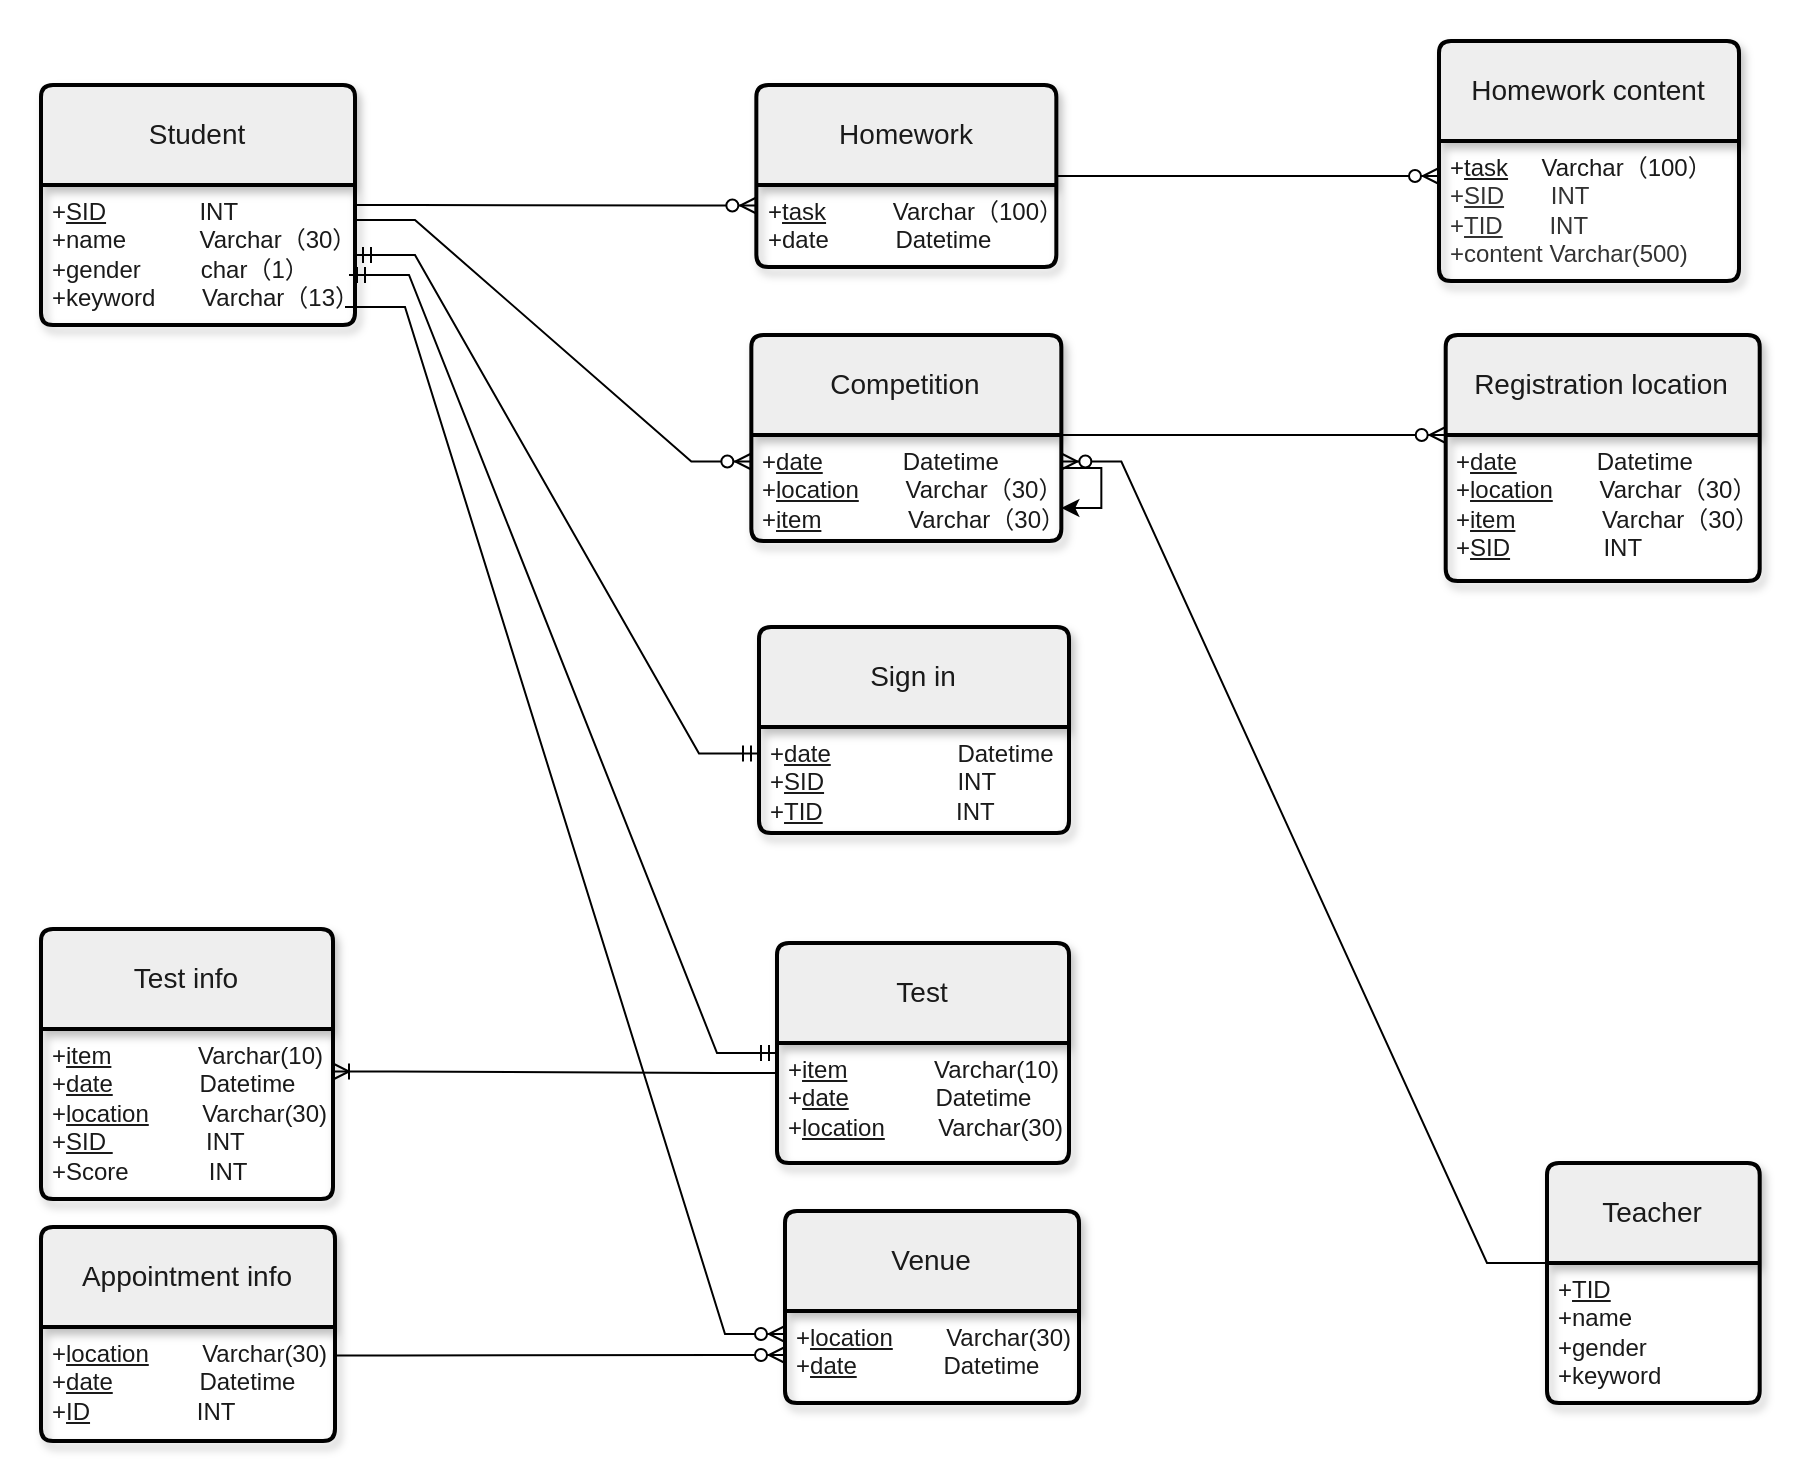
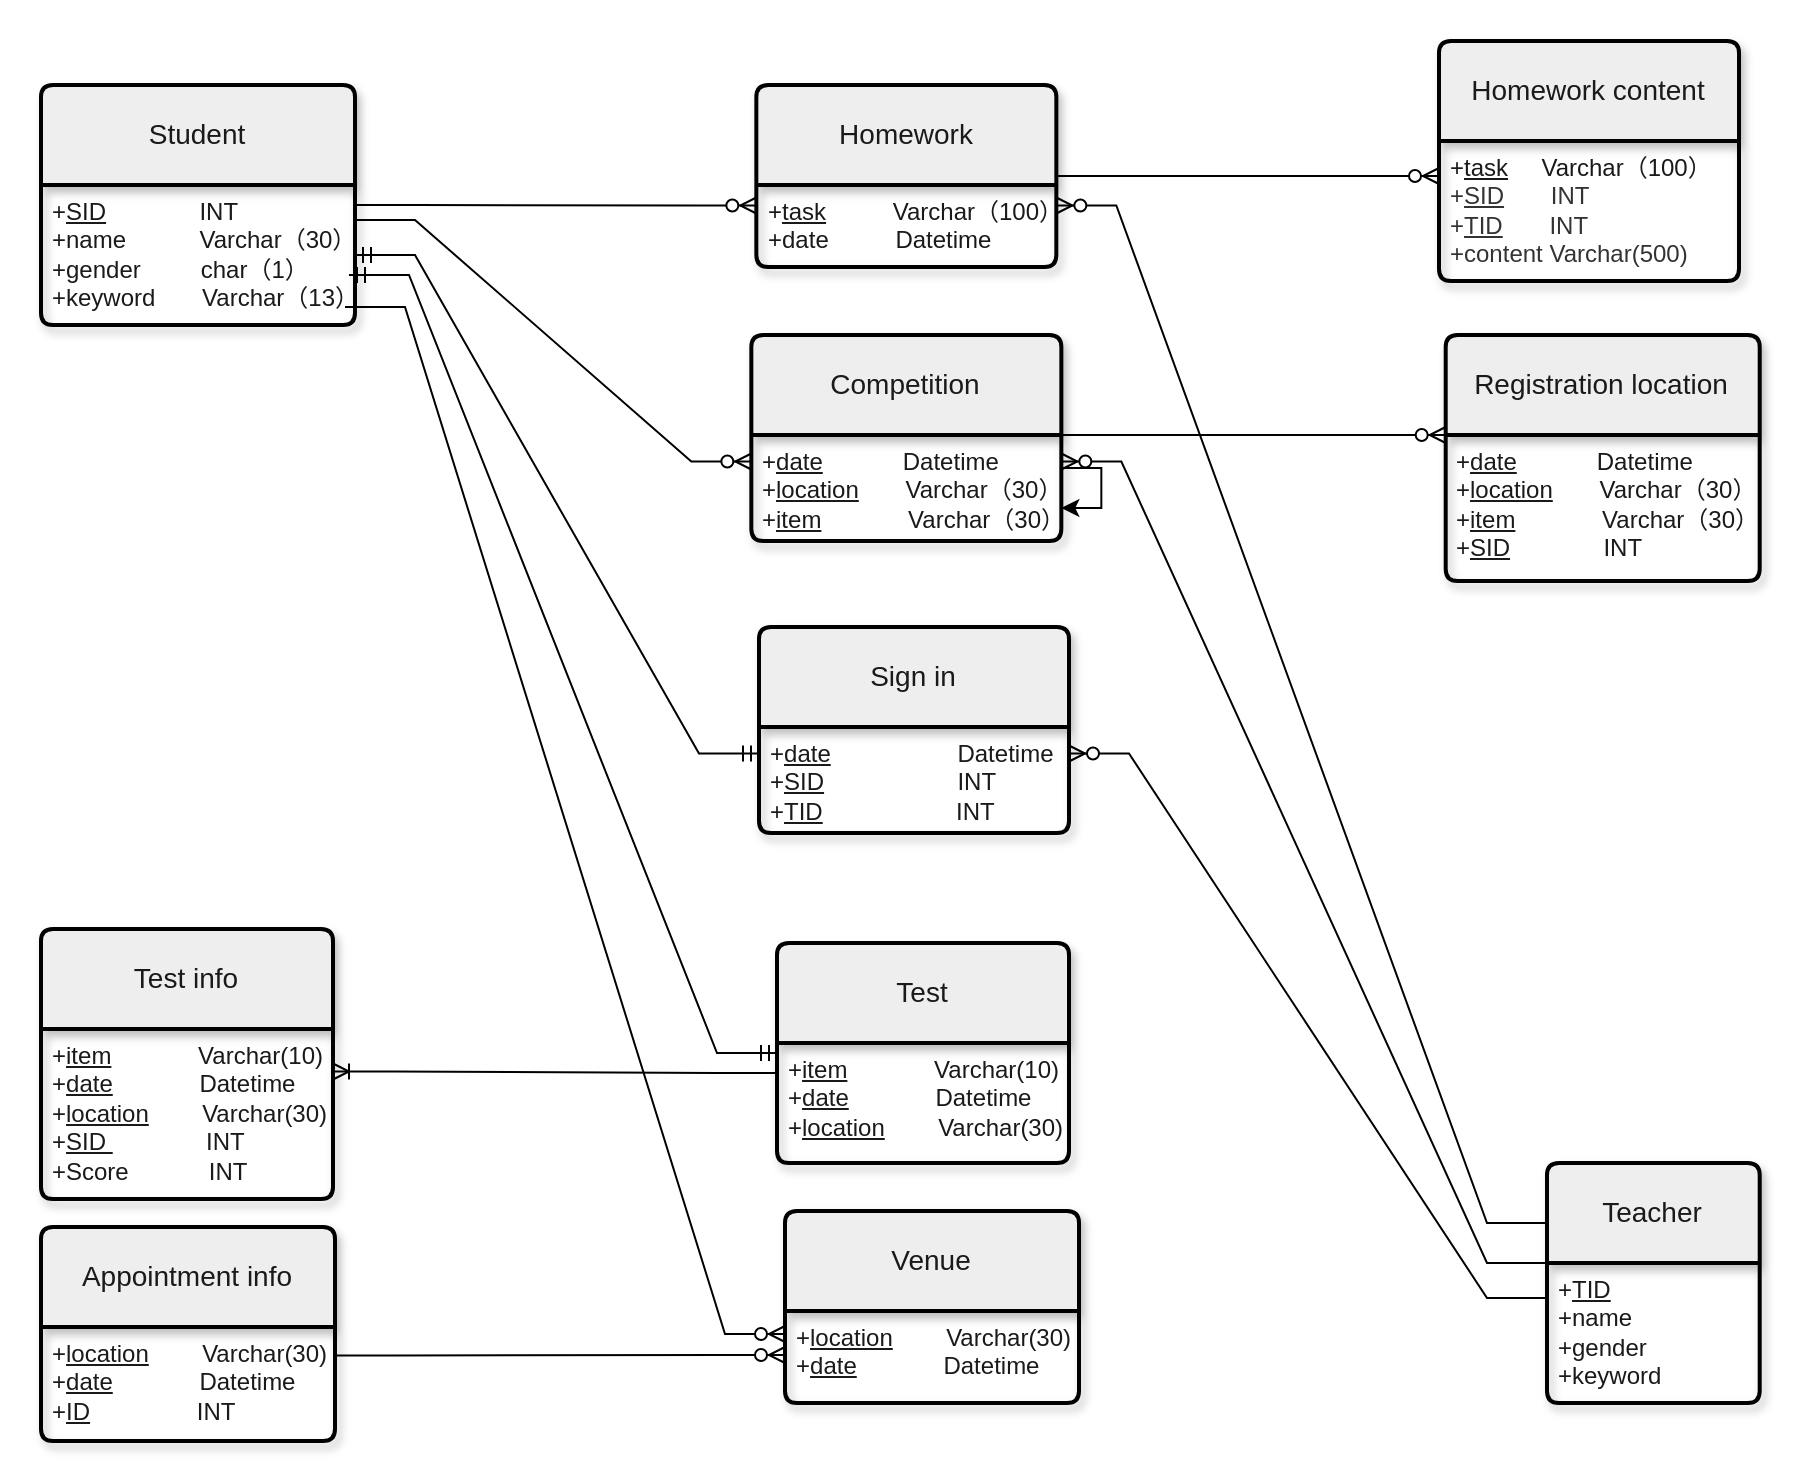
+ <mxCell id="16" value="" style="edgeStyle=entityRelationEdgeStyle;fontSize=12;html=1;endArrow=ERzeroToMany;endFill=1;rounded=0;entryX=1;entryY=0.25;entryDx=0;entryDy=0;exitX=0;exitY=0.25;exitDx=0;exitDy=0;strokeColor=#000000;" parent="1" source="2" target="14" edge="1"><mxGeometry width="100" height="100" relative="1" as="geometry"><mxPoint x="385" y="361" as="sourcePoint" /><mxPoint x="485" y="261" as="targetPoint" /><Array as="points"><mxPoint x="770" y="680" /><mxPoint x="683" y="408" /><mxPoint x="512" y="230" /></Array></mxGeometry></mxCell>
+ <mxCell id="36" value="" style="edgeStyle=entityRelationEdgeStyle;fontSize=12;html=1;endArrow=ERzeroToMany;endFill=1;rounded=0;exitX=0;exitY=0.25;exitDx=0;exitDy=0;entryX=1;entryY=0.25;entryDx=0;entryDy=0;strokeColor=#000000;" parent="1" source="3" target="34" edge="1"><mxGeometry width="100" height="100" relative="1" as="geometry"><mxPoint x="393" y="439" as="sourcePoint" /><mxPoint x="493" y="339" as="targetPoint" /></mxGeometry></mxCell>
